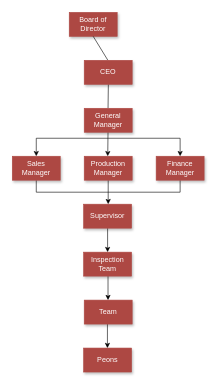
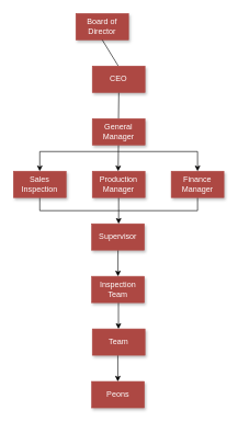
- <mxCell id="16" value="Sales Manager" style="rounded=0;whiteSpace=wrap;html=1;fillColor=#ad4843;strokeColor=#ad4843;fontColor=#FFFFFF;shadow=1;" vertex="1" parent="1"><mxGeometry x="20" y="260" width="80" height="40" as="geometry" /></mxCell>
+ <mxCell id="16" value="Sales Inspection" style="rounded=0;whiteSpace=wrap;html=1;fillColor=#ad4843;strokeColor=#ad4843;fontColor=#FFFFFF;shadow=1;" vertex="1" parent="1"><mxGeometry x="20" y="260" width="80" height="40" as="geometry" /></mxCell>
